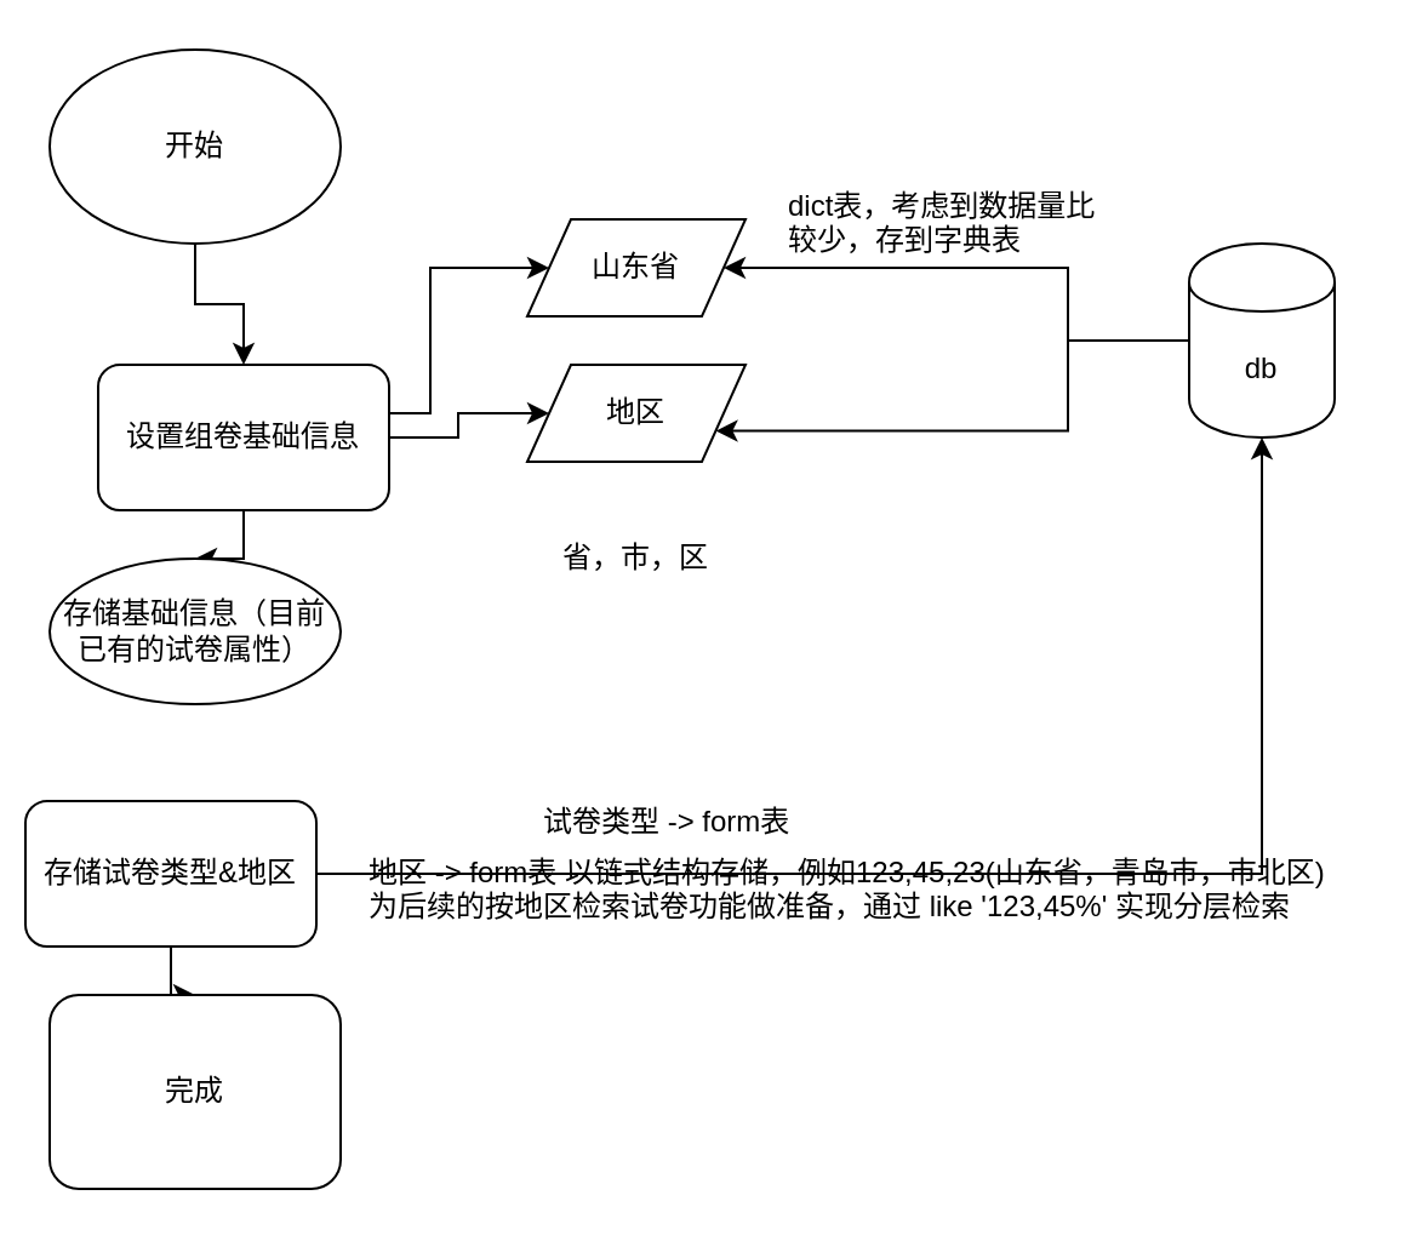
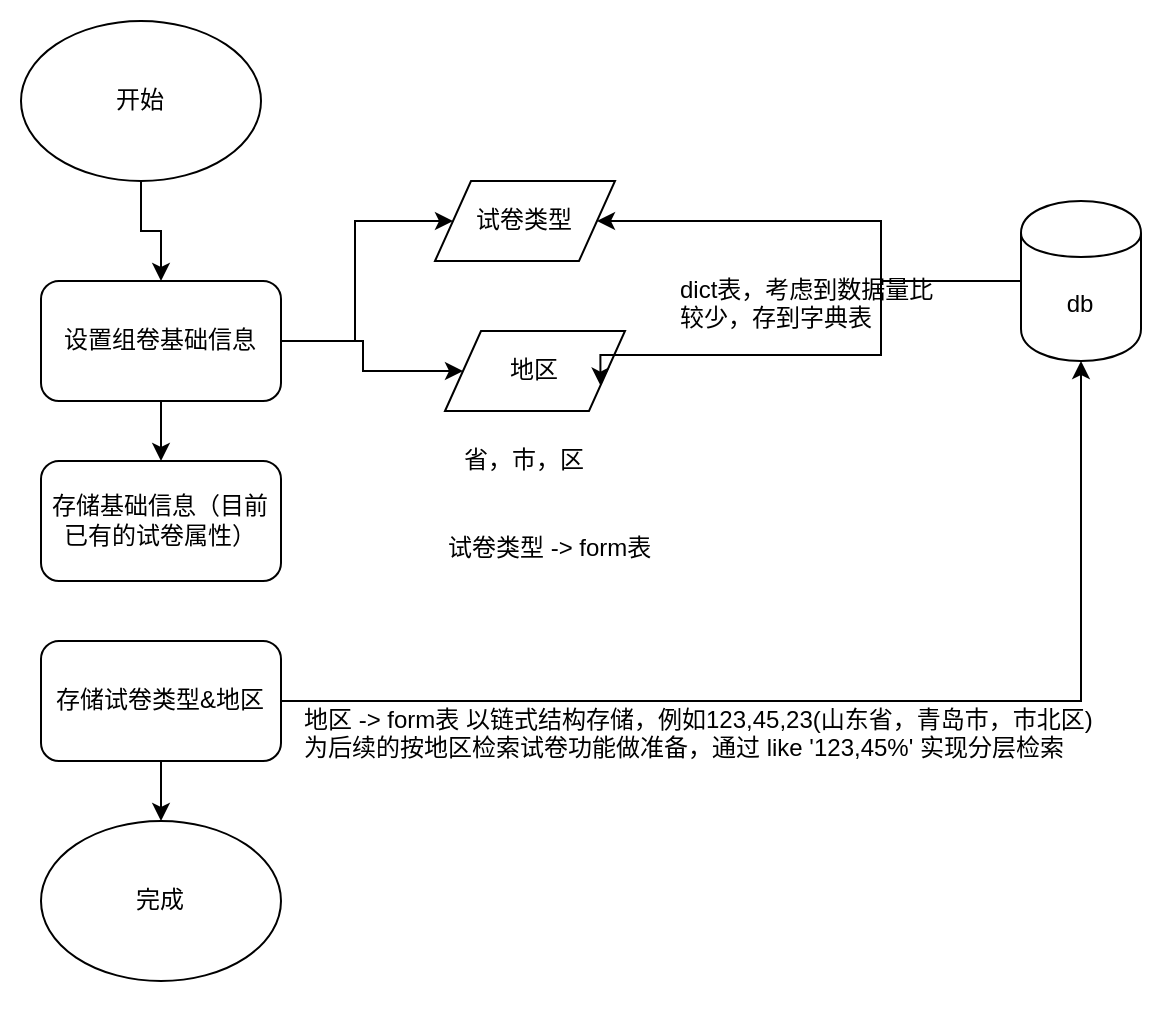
- <mxCell id="3" value="开始" style="ellipse;whiteSpace=wrap;html=1;" vertex="1" parent="1"><mxGeometry x="20" y="20" width="120" height="80" as="geometry" /></mxCell>
+ <mxCell id="3" value="开始" style="ellipse;whiteSpace=wrap;html=1;" vertex="1" parent="1"><mxGeometry x="10" y="10" width="120" height="80" as="geometry" /></mxCell>
- <mxCell id="14" value="dict表，考虑到数据量比&lt;br&gt;较少，存到字典表" style="text;html=1;resizable=0;points=[];autosize=1;align=left;verticalAlign=top;spacingTop=-4;" vertex="1" parent="1"><mxGeometry x="323" y="75" width="140" height="30" as="geometry" /></mxCell>
+ <mxCell id="14" value="dict表，考虑到数据量比&lt;br&gt;较少，存到字典表" style="text;html=1;resizable=0;points=[];autosize=1;align=left;verticalAlign=top;spacingTop=-4;" vertex="1" parent="1"><mxGeometry x="338" y="135" width="140" height="30" as="geometry" /></mxCell>
- <mxCell id="9" value="山东省" style="shape=parallelogram;perimeter=parallelogramPerimeter;whiteSpace=wrap;html=1;" vertex="1" parent="1"><mxGeometry x="217" y="90" width="90" height="40" as="geometry" /></mxCell>
+ <mxCell id="9" value="试卷类型" style="shape=parallelogram;perimeter=parallelogramPerimeter;whiteSpace=wrap;html=1;" vertex="1" parent="1"><mxGeometry x="217" y="90" width="90" height="40" as="geometry" /></mxCell>
- <mxCell id="13" value="db" style="shape=cylinder;whiteSpace=wrap;html=1;boundedLbl=1;backgroundOutline=1;" vertex="1" parent="1"><mxGeometry x="490" y="100" width="60" height="80" as="geometry" /></mxCell>
+ <mxCell id="13" value="db" style="shape=cylinder;whiteSpace=wrap;html=1;boundedLbl=1;backgroundOutline=1;" vertex="1" parent="1"><mxGeometry x="510" y="100" width="60" height="80" as="geometry" /></mxCell>
- <mxCell id="8" value="地区" style="shape=parallelogram;perimeter=parallelogramPerimeter;whiteSpace=wrap;html=1;" vertex="1" parent="1"><mxGeometry x="217" y="150" width="90" height="40" as="geometry" /></mxCell>
+ <mxCell id="8" value="地区" style="shape=parallelogram;perimeter=parallelogramPerimeter;whiteSpace=wrap;html=1;" vertex="1" parent="1"><mxGeometry x="222" y="165" width="90" height="40" as="geometry" /></mxCell>
- <mxCell id="7" value="设置组卷基础信息" style="rounded=1;whiteSpace=wrap;html=1;" vertex="1" parent="1"><mxGeometry x="40" y="150" width="120" height="60" as="geometry" /></mxCell>
+ <mxCell id="7" value="设置组卷基础信息" style="rounded=1;whiteSpace=wrap;html=1;" vertex="1" parent="1"><mxGeometry x="20" y="140" width="120" height="60" as="geometry" /></mxCell>
- <mxCell id="15" value="存储基础信息（目前已有的试卷属性）" style="ellipse;whiteSpace=wrap;html=1;" vertex="1" parent="1"><mxGeometry x="20" y="230" width="120" height="60" as="geometry" /></mxCell>
+ <mxCell id="15" value="存储基础信息（目前已有的试卷属性）" style="rounded=1;whiteSpace=wrap;html=1;" vertex="1" parent="1"><mxGeometry x="20" y="230" width="120" height="60" as="geometry" /></mxCell>
- <mxCell id="19" value="试卷类型 -&amp;gt; form表" style="text;html=1;resizable=0;points=[];autosize=1;align=left;verticalAlign=top;spacingTop=-4;" vertex="1" parent="1"><mxGeometry x="222" y="329" width="120" height="20" as="geometry" /></mxCell>
+ <mxCell id="19" value="试卷类型 -&amp;gt; form表" style="text;html=1;resizable=0;points=[];autosize=1;align=left;verticalAlign=top;spacingTop=-4;" vertex="1" parent="1"><mxGeometry x="222" y="264" width="120" height="20" as="geometry" /></mxCell>
- <mxCell id="18" value="存储试卷类型&amp;amp;地区" style="rounded=1;whiteSpace=wrap;html=1;" vertex="1" parent="1"><mxGeometry x="10" y="330" width="120" height="60" as="geometry" /></mxCell>
+ <mxCell id="18" value="存储试卷类型&amp;amp;地区" style="rounded=1;whiteSpace=wrap;html=1;" vertex="1" parent="1"><mxGeometry x="20" y="320" width="120" height="60" as="geometry" /></mxCell>
- <mxCell id="21" value="完成" style="whiteSpace=wrap;html=1;rounded=1;" vertex="1" parent="1"><mxGeometry x="20" y="410" width="120" height="80" as="geometry" /></mxCell>
+ <mxCell id="21" value="完成" style="ellipse;whiteSpace=wrap;html=1;" vertex="1" parent="1"><mxGeometry x="20" y="410" width="120" height="80" as="geometry" /></mxCell>
